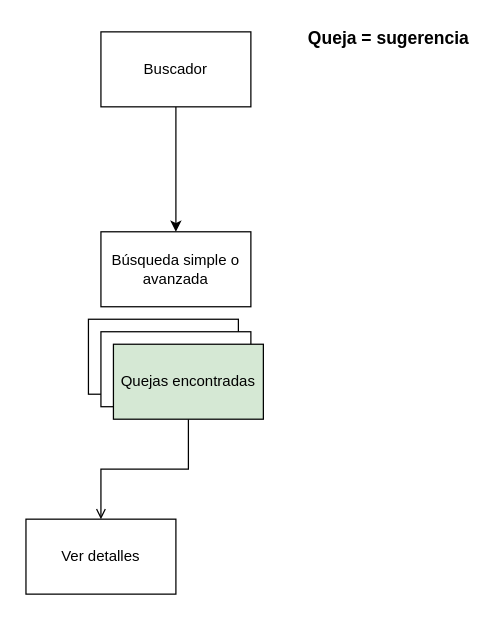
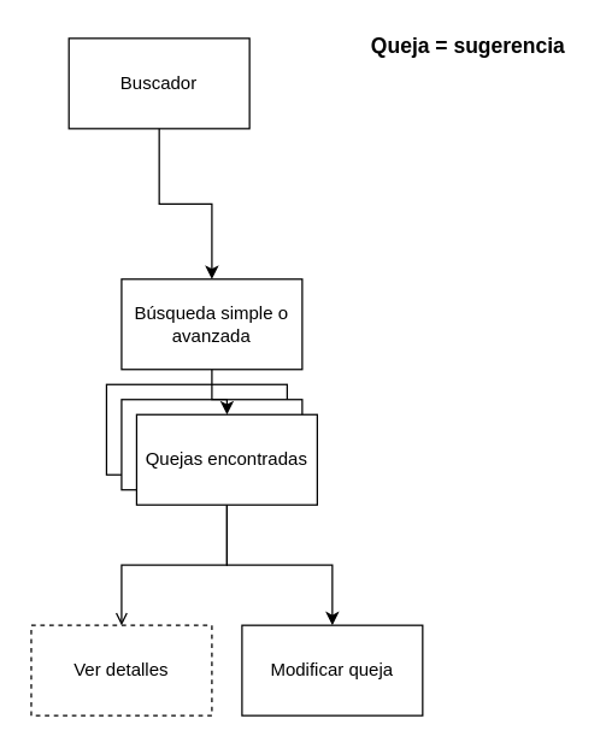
- <mxCell id="4" value="Buscador" style="rounded=0;whiteSpace=wrap;html=1;" parent="1" vertex="1"><mxGeometry x="80" y="25" width="120" height="60" as="geometry" /></mxCell>
+ <mxCell id="4" value="Buscador" style="rounded=0;whiteSpace=wrap;html=1;" parent="1" vertex="1"><mxGeometry x="45" y="25" width="120" height="60" as="geometry" /></mxCell>
+ <mxCell id="10" value="" style="edgeStyle=orthogonalEdgeStyle;rounded=0;orthogonalLoop=1;jettySize=auto;html=1;fontSize=14;fontColor=#0000FF;" edge="1" parent="1" source="11" target="9"><mxGeometry relative="1" as="geometry" /></mxCell>
- <mxCell id="9" value="&lt;font color=&quot;#000000&quot; style=&quot;font-size: 12px;&quot;&gt;Quejas encontradas&lt;/font&gt;" style="rounded=0;whiteSpace=wrap;html=1;strokeColor=#000000;strokeWidth=1;fillColor=#d5e8d4;fontSize=12;fontColor=#0000FF;" vertex="1" parent="1"><mxGeometry x="90" y="275" width="120" height="60" as="geometry" /></mxCell>
+ <mxCell id="9" value="&lt;font color=&quot;#000000&quot; style=&quot;font-size: 12px;&quot;&gt;Quejas encontradas&lt;/font&gt;" style="rounded=0;whiteSpace=wrap;html=1;strokeColor=#000000;strokeWidth=1;fillColor=#ffffff;fontSize=12;fontColor=#0000FF;" vertex="1" parent="1"><mxGeometry x="90" y="275" width="120" height="60" as="geometry" /></mxCell>
+ <mxCell id="8" style="edgeStyle=orthogonalEdgeStyle;rounded=0;orthogonalLoop=1;jettySize=auto;html=1;exitX=0.5;exitY=1;exitDx=0;exitDy=0;entryX=0.5;entryY=0;entryDx=0;entryDy=0;fontSize=12;fontColor=#0000FF;" edge="1" parent="1" source="9" target="13"><mxGeometry relative="1" as="geometry" /></mxCell>
- <mxCell id="12" value="Ver detalles" style="rounded=0;whiteSpace=wrap;html=1;" vertex="1" parent="1"><mxGeometry x="20" y="415" width="120" height="60" as="geometry" /></mxCell>
+ <mxCell id="12" value="Ver detalles" style="rounded=0;whiteSpace=wrap;html=1;dashed=1;" vertex="1" parent="1"><mxGeometry x="20" y="415" width="120" height="60" as="geometry" /></mxCell>
+ <mxCell id="13" value="Modificar queja" style="rounded=0;whiteSpace=wrap;html=1;" vertex="1" parent="1"><mxGeometry x="160" y="415" width="120" height="60" as="geometry" /></mxCell>
